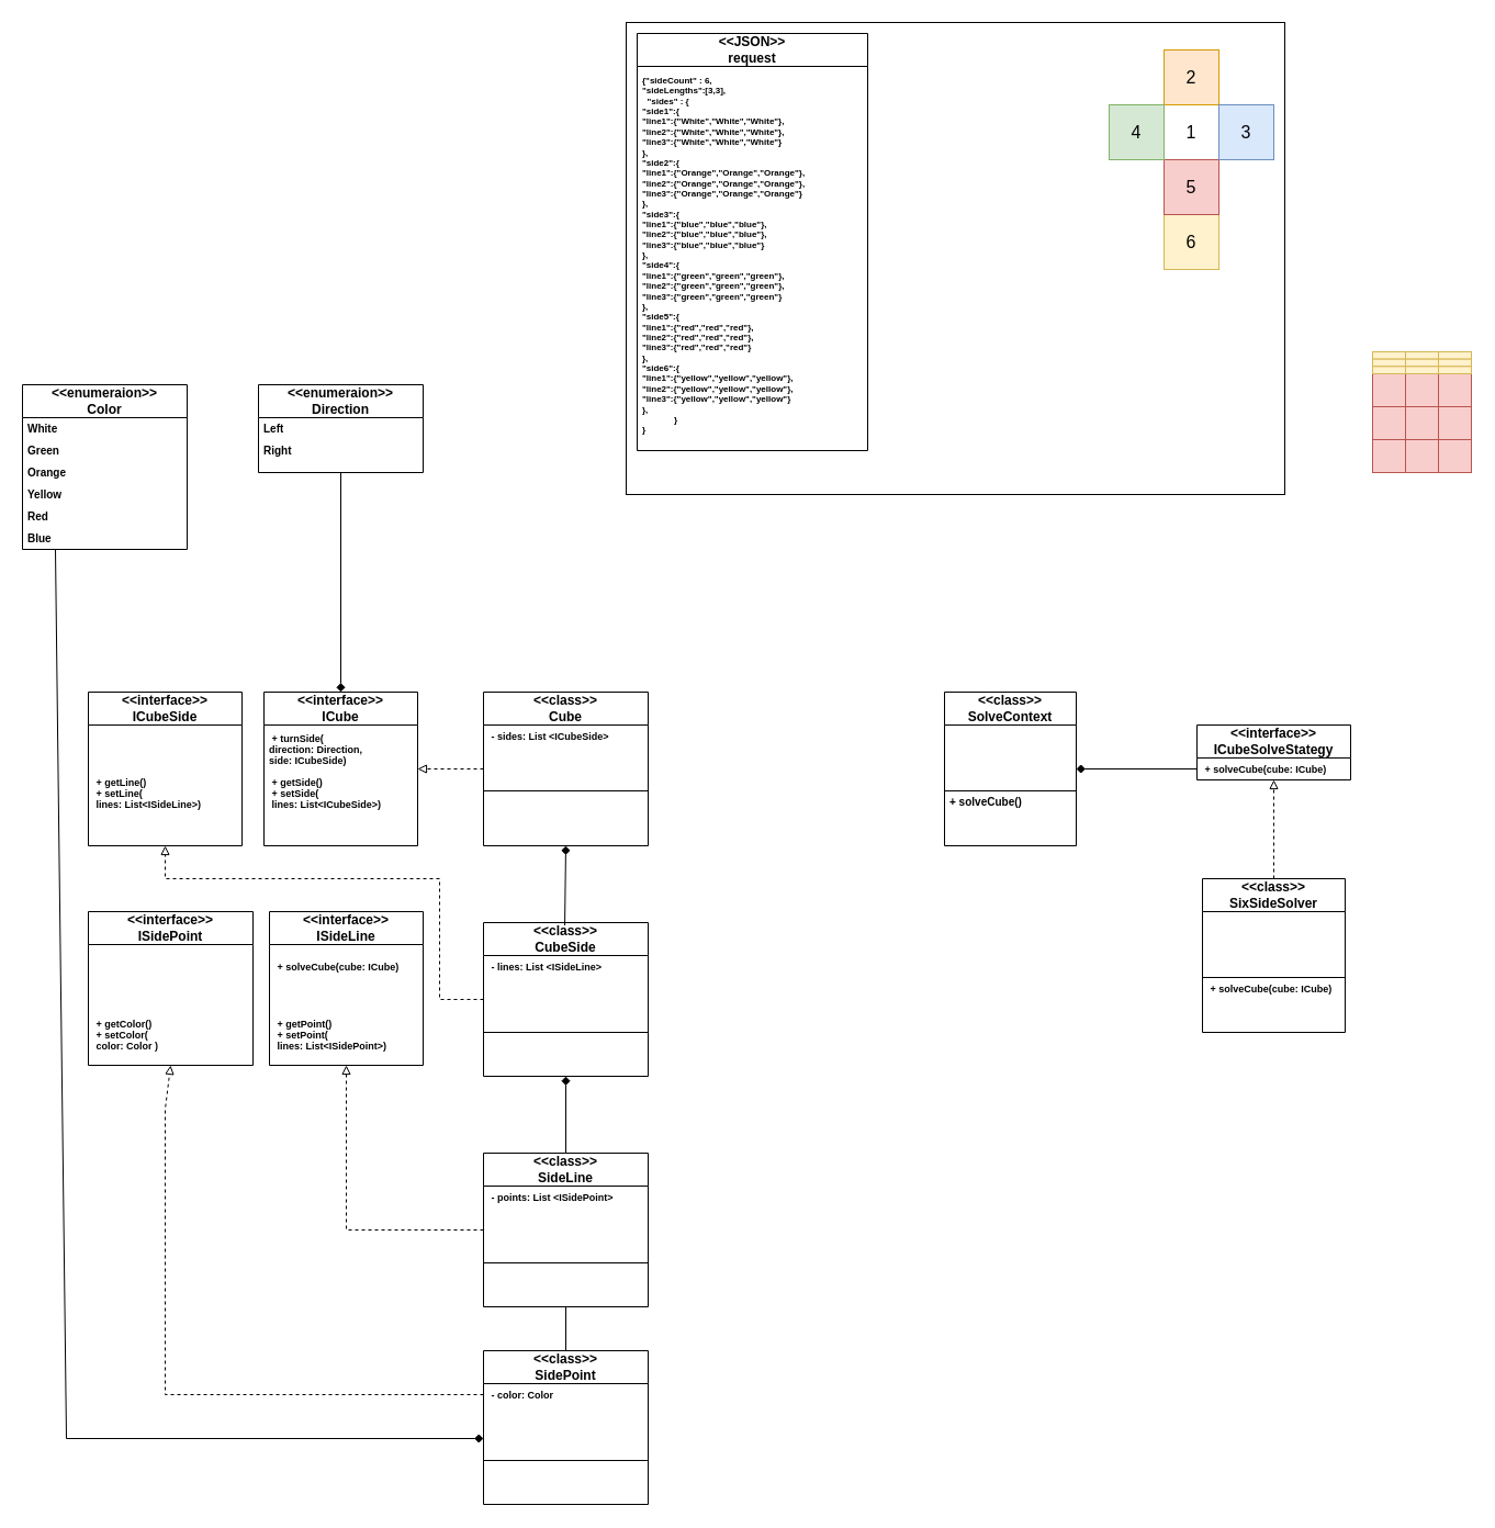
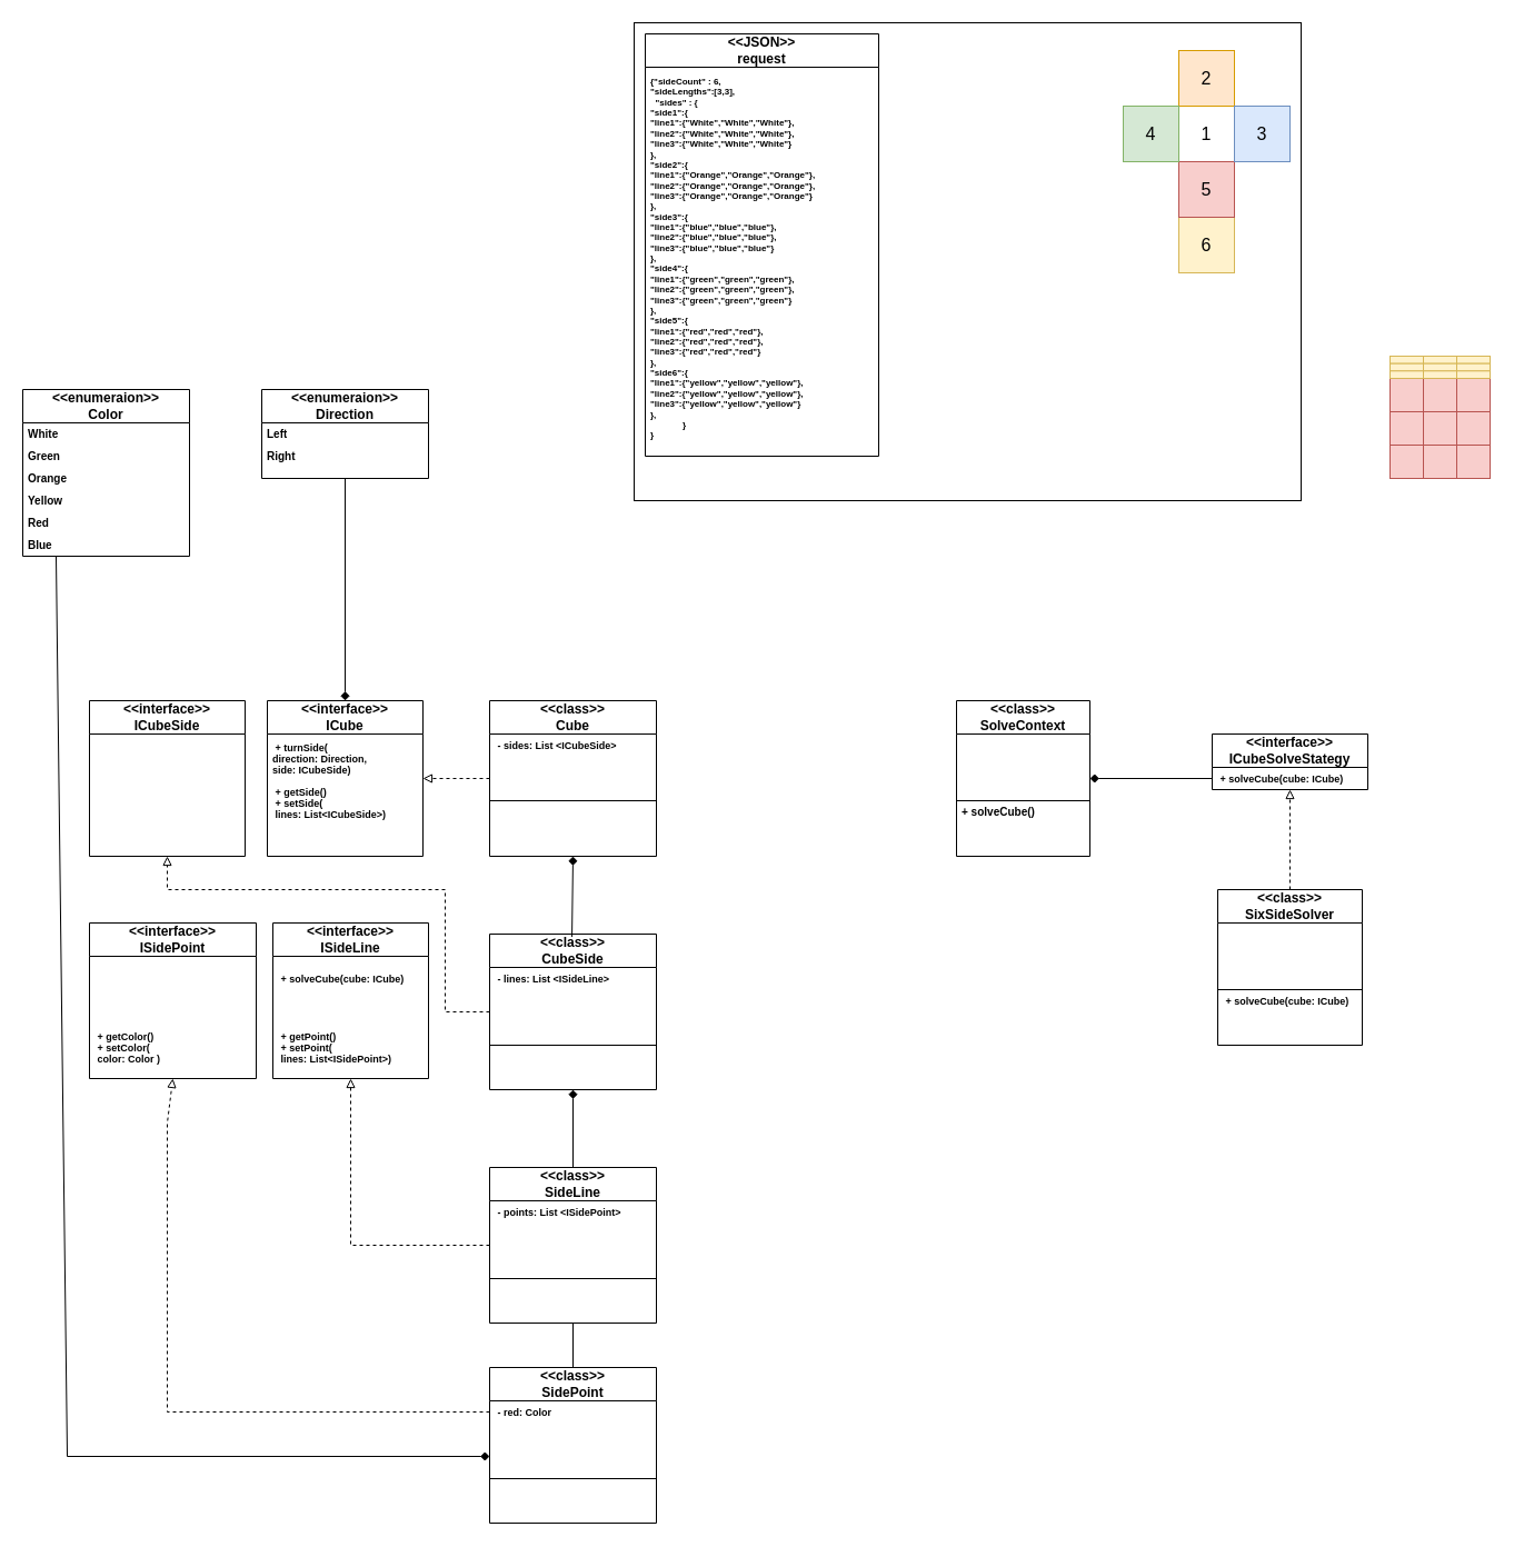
- <mxCell id="4" value="&lt;h1 style=&quot;line-height: 20%;&quot;&gt;&lt;font style=&quot;font-size: 9px;&quot;&gt;&amp;nbsp;+ getLine()&lt;br&gt;&amp;nbsp;+ setLine(&lt;br&gt;&lt;span style=&quot;white-space: pre;&quot;&gt; &lt;/span&gt;lines: List&amp;lt;ISideLine&amp;gt;)&lt;/font&gt;&lt;/h1&gt;" style="text;html=1;strokeColor=none;fillColor=none;spacing=5;spacingTop=-20;whiteSpace=wrap;overflow=hidden;rounded=0;" vertex="1" parent="3"><mxGeometry y="70" width="140" height="50" as="geometry" /></mxCell>
- <mxCell id="31" value="&lt;h1 style=&quot;line-height: 0%;&quot;&gt;&lt;font style=&quot;font-size: 9px;&quot;&gt;&amp;nbsp;- color: Color&lt;/font&gt;&lt;/h1&gt;" style="text;html=1;strokeColor=none;fillColor=none;spacing=5;spacingTop=-20;whiteSpace=wrap;overflow=hidden;rounded=0;" vertex="1" parent="29"><mxGeometry y="30" width="150" height="20" as="geometry" /></mxCell>
+ <mxCell id="31" value="&lt;h1 style=&quot;line-height: 0%;&quot;&gt;&lt;font style=&quot;font-size: 9px;&quot;&gt;&amp;nbsp;- red: Color&lt;/font&gt;&lt;/h1&gt;" style="text;html=1;strokeColor=none;fillColor=none;spacing=5;spacingTop=-20;whiteSpace=wrap;overflow=hidden;rounded=0;" vertex="1" parent="29"><mxGeometry y="30" width="150" height="20" as="geometry" /></mxCell>
